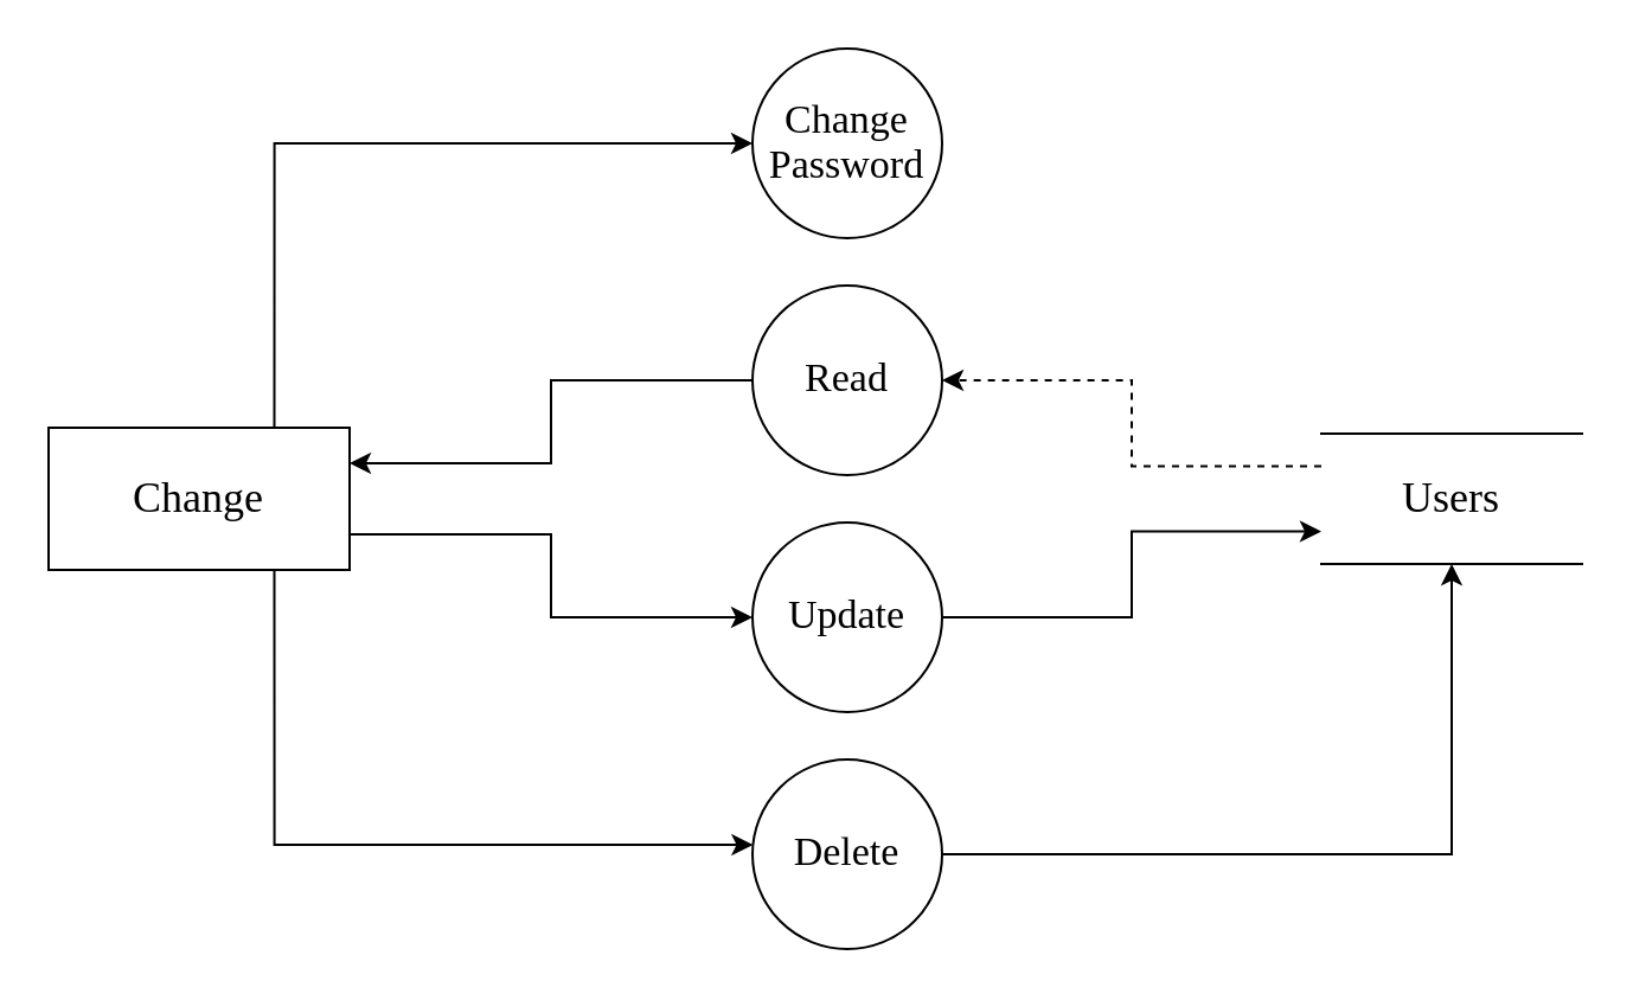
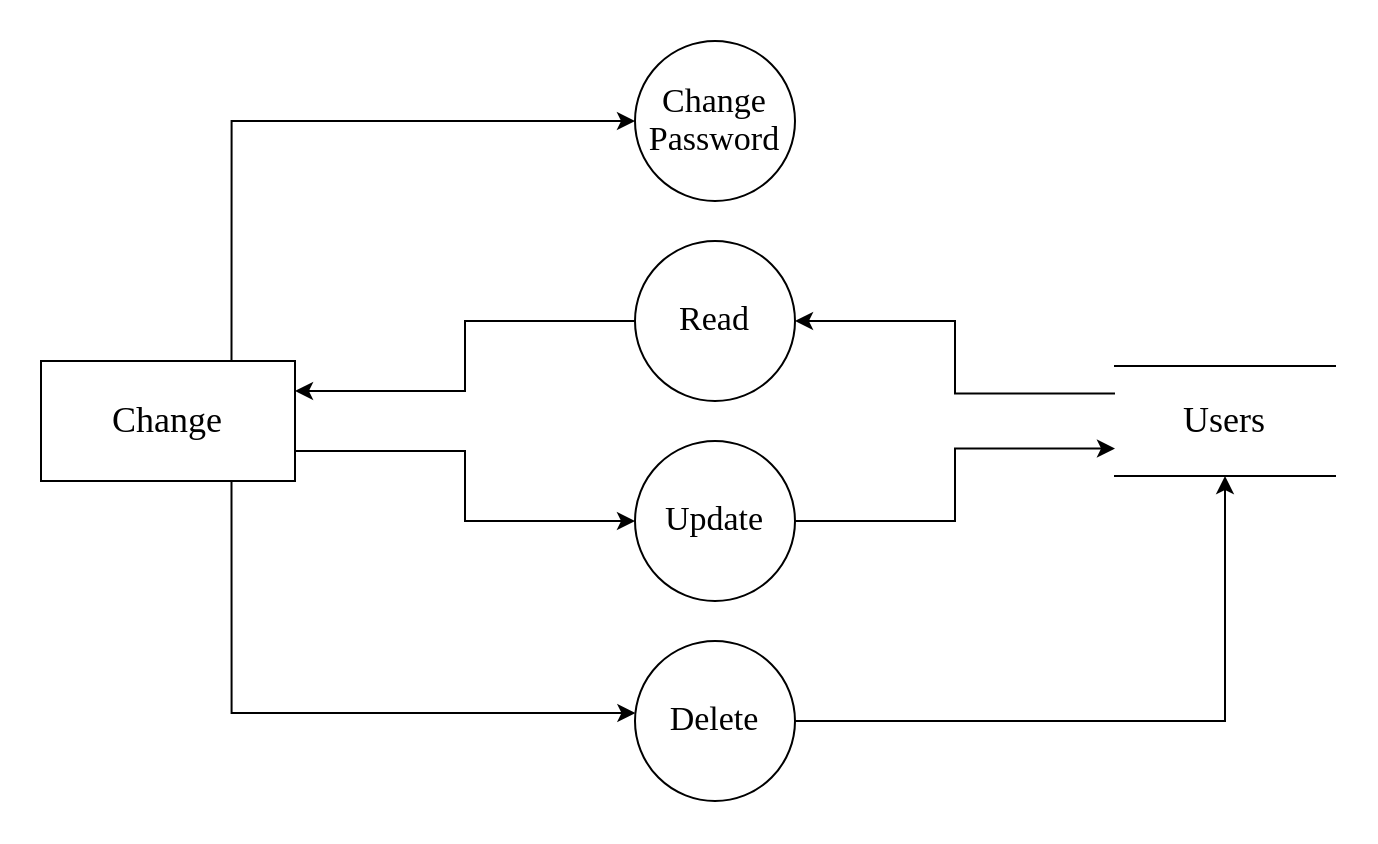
- <mxCell id="7" style="edgeStyle=orthogonalEdgeStyle;rounded=0;orthogonalLoop=1;jettySize=auto;html=1;exitX=0;exitY=0.25;exitDx=0;exitDy=0;endArrow=classic;endFill=1;fontFamily=Times New Roman;dashed=1;" edge="1" parent="1" source="8" target="6"><mxGeometry relative="1" as="geometry" /></mxCell>
+ <mxCell id="7" style="edgeStyle=orthogonalEdgeStyle;rounded=0;orthogonalLoop=1;jettySize=auto;html=1;exitX=0;exitY=0.25;exitDx=0;exitDy=0;endArrow=classic;endFill=1;fontFamily=Times New Roman;" edge="1" parent="1" source="8" target="6"><mxGeometry relative="1" as="geometry" /></mxCell>
